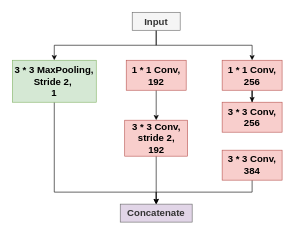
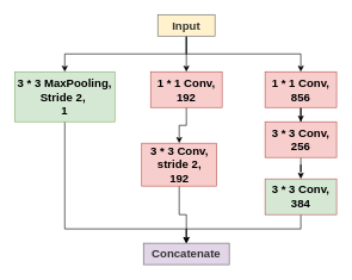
- <mxCell id="5" value="&lt;b&gt;&lt;font style=&quot;font-size: 16px;&quot;&gt;Input&lt;/font&gt;&lt;/b&gt;" style="rounded=0;whiteSpace=wrap;html=1;fillColor=#f5f5f5;fontColor=#333333;strokeColor=#666666;" parent="1" vertex="1"><mxGeometry x="220" y="20" width="80" height="30" as="geometry" /></mxCell>
+ <mxCell id="5" value="&lt;b&gt;&lt;font style=&quot;font-size: 16px;&quot;&gt;Input&lt;/font&gt;&lt;/b&gt;" style="rounded=0;whiteSpace=wrap;html=1;fillColor=#fff2cc;fontColor=#333333;strokeColor=#666666;" parent="1" vertex="1"><mxGeometry x="220" y="20" width="80" height="30" as="geometry" /></mxCell>
+ <mxCell id="2" value="" style="edgeStyle=orthogonalEdgeStyle;rounded=0;orthogonalLoop=1;jettySize=auto;html=1;" parent="1" source="5" target="9" edge="1"><mxGeometry relative="1" as="geometry" /></mxCell>
- <mxCell id="11" value="&lt;span style=&quot;font-size: 16px;&quot;&gt;&lt;b&gt;1 * 1 Conv,&lt;/b&gt;&lt;/span&gt;&lt;div&gt;&lt;span style=&quot;font-size: 16px;&quot;&gt;&lt;b&gt;256&lt;/b&gt;&lt;/span&gt;&lt;/div&gt;" style="rounded=0;whiteSpace=wrap;html=1;fillColor=#f8cecc;strokeColor=#b85450;" parent="1" vertex="1"><mxGeometry x="370" y="100" width="100" height="50" as="geometry" /></mxCell>
+ <mxCell id="11" value="&lt;span style=&quot;font-size: 16px;&quot;&gt;&lt;b&gt;1 * 1 Conv,&lt;/b&gt;&lt;/span&gt;&lt;div&gt;&lt;span style=&quot;font-size: 16px;&quot;&gt;&lt;b&gt;856&lt;/b&gt;&lt;/span&gt;&lt;/div&gt;" style="rounded=0;whiteSpace=wrap;html=1;fillColor=#f8cecc;strokeColor=#b85450;" parent="1" vertex="1"><mxGeometry x="370" y="100" width="100" height="50" as="geometry" /></mxCell>
- <mxCell id="13" value="&lt;span style=&quot;font-size: 16px;&quot;&gt;&lt;b&gt;3 * 3 Conv, stride 2,&lt;/b&gt;&lt;/span&gt;&lt;div&gt;&lt;span style=&quot;font-size: 16px;&quot;&gt;&lt;b&gt;192&lt;/b&gt;&lt;/span&gt;&lt;/div&gt;" style="rounded=0;whiteSpace=wrap;html=1;fillColor=#f8cecc;strokeColor=#b85450;" parent="1" vertex="1"><mxGeometry x="207.5" y="200" width="105" height="60" as="geometry" /></mxCell>
+ <mxCell id="13" value="&lt;span style=&quot;font-size: 16px;&quot;&gt;&lt;b&gt;3 * 3 Conv, stride 2,&lt;/b&gt;&lt;/span&gt;&lt;div&gt;&lt;span style=&quot;font-size: 16px;&quot;&gt;&lt;b&gt;192&lt;/b&gt;&lt;/span&gt;&lt;/div&gt;" style="rounded=0;whiteSpace=wrap;html=1;fillColor=#f8cecc;strokeColor=#b85450;" parent="1" vertex="1"><mxGeometry x="197.5" y="200" width="105" height="60" as="geometry" /></mxCell>
+ <mxCell id="15" value="" style="edgeStyle=orthogonalEdgeStyle;rounded=0;orthogonalLoop=1;jettySize=auto;html=1;" parent="1" source="16" target="18" edge="1"><mxGeometry relative="1" as="geometry" /></mxCell>
- <mxCell id="18" value="&lt;span style=&quot;font-size: 16px;&quot;&gt;&lt;b&gt;3 * 3 Conv, 384&lt;/b&gt;&lt;/span&gt;" style="rounded=0;whiteSpace=wrap;html=1;fillColor=#f8cecc;strokeColor=#b85450;" parent="1" vertex="1"><mxGeometry x="370" y="250" width="100" height="50" as="geometry" /></mxCell>
+ <mxCell id="18" value="&lt;span style=&quot;font-size: 16px;&quot;&gt;&lt;b&gt;3 * 3 Conv, 384&lt;/b&gt;&lt;/span&gt;" style="rounded=0;whiteSpace=wrap;html=1;fillColor=#d5e8d4;strokeColor=#b85450;" parent="1" vertex="1"><mxGeometry x="370" y="250" width="100" height="50" as="geometry" /></mxCell>
